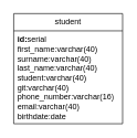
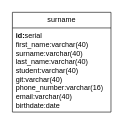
- <mxCell id="2" value="student" style="swimlane;fontStyle=0;childLayout=stackLayout;horizontal=1;startSize=26;fillColor=none;horizontalStack=0;resizeParent=1;resizeParentMax=0;resizeLast=0;collapsible=1;marginBottom=0;whiteSpace=wrap;html=1;" parent="1" vertex="1"><mxGeometry x="20" y="20" width="164" height="166" as="geometry" /></mxCell>
+ <mxCell id="2" value="surname" style="swimlane;fontStyle=0;childLayout=stackLayout;horizontal=1;startSize=26;fillColor=none;horizontalStack=0;resizeParent=1;resizeParentMax=0;resizeLast=0;collapsible=1;marginBottom=0;whiteSpace=wrap;html=1;" parent="1" vertex="1"><mxGeometry x="20" y="20" width="164" height="166" as="geometry" /></mxCell>
